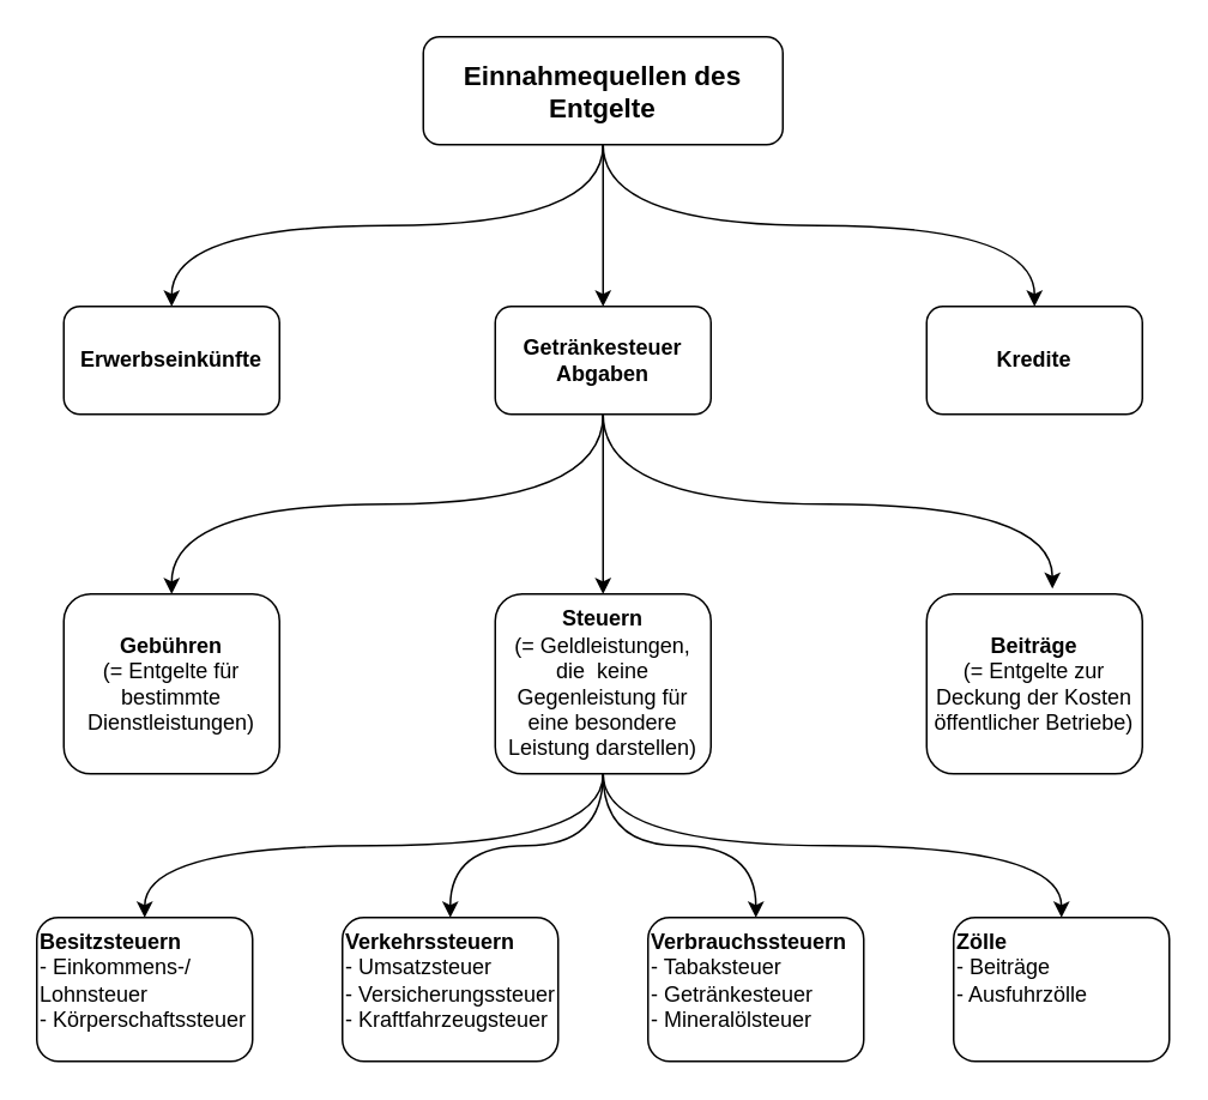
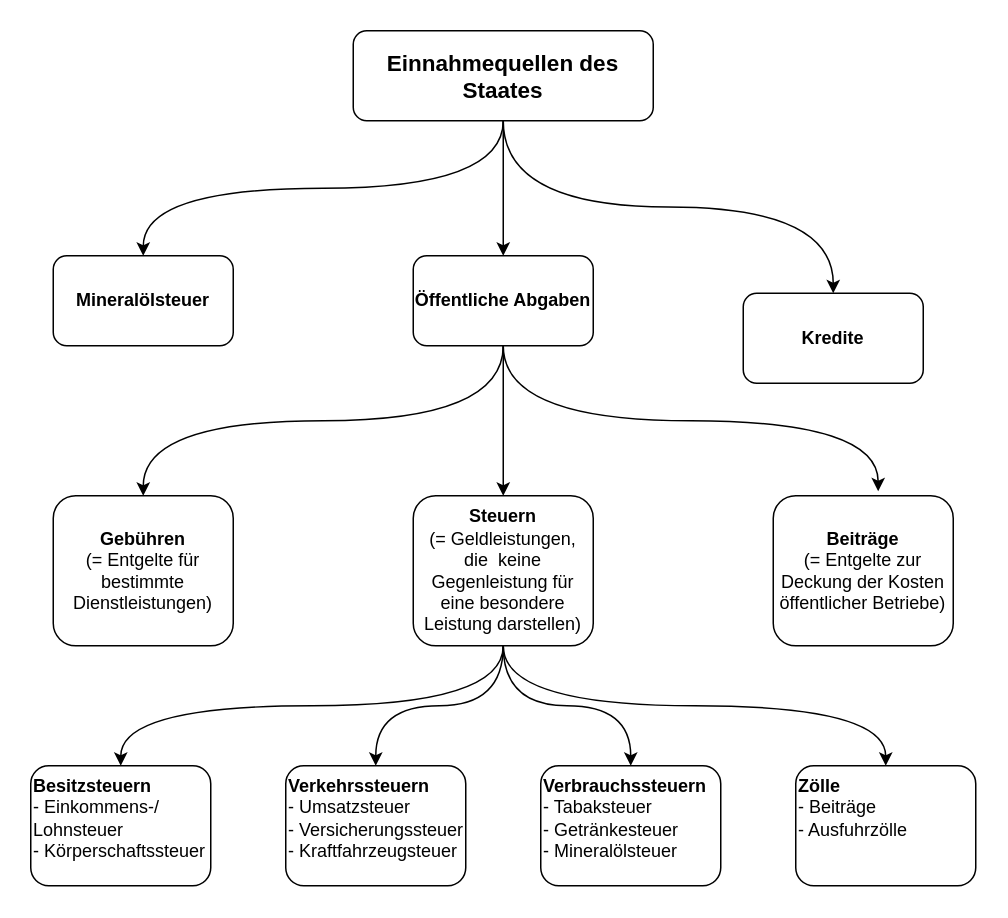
- <mxCell id="5" value="&lt;font style=&quot;font-size: 15px&quot;&gt;&lt;b&gt;Einnahmequellen des Entgelte&lt;/b&gt;&lt;/font&gt;" style="rounded=1;whiteSpace=wrap;html=1;" vertex="1" parent="1"><mxGeometry x="235" y="20" width="200" height="60" as="geometry" /></mxCell>
+ <mxCell id="5" value="&lt;font style=&quot;font-size: 15px&quot;&gt;&lt;b&gt;Einnahmequellen des Staates&lt;/b&gt;&lt;/font&gt;" style="rounded=1;whiteSpace=wrap;html=1;" vertex="1" parent="1"><mxGeometry x="235" y="20" width="200" height="60" as="geometry" /></mxCell>
- <mxCell id="6" value="&lt;b&gt;Erwerbseinkünfte&lt;/b&gt;" style="rounded=1;whiteSpace=wrap;html=1;" vertex="1" parent="1"><mxGeometry x="35" y="170" width="120" height="60" as="geometry" /></mxCell>
+ <mxCell id="6" value="&lt;b&gt;Mineralölsteuer&lt;/b&gt;" style="rounded=1;whiteSpace=wrap;html=1;" vertex="1" parent="1"><mxGeometry x="35" y="170" width="120" height="60" as="geometry" /></mxCell>
- <mxCell id="10" value="&lt;b&gt;Getränkesteuer Abgaben&lt;/b&gt;" style="rounded=1;whiteSpace=wrap;html=1;" vertex="1" parent="1"><mxGeometry x="275" y="170" width="120" height="60" as="geometry" /></mxCell>
+ <mxCell id="10" value="&lt;b&gt;Öffentliche Abgaben&lt;/b&gt;" style="rounded=1;whiteSpace=wrap;html=1;" vertex="1" parent="1"><mxGeometry x="275" y="170" width="120" height="60" as="geometry" /></mxCell>
- <mxCell id="11" value="&lt;b&gt;Kredite&lt;/b&gt;" style="rounded=1;whiteSpace=wrap;html=1;" vertex="1" parent="1"><mxGeometry x="515" y="170" width="120" height="60" as="geometry" /></mxCell>
+ <mxCell id="11" value="&lt;b&gt;Kredite&lt;/b&gt;" style="rounded=1;whiteSpace=wrap;html=1;" vertex="1" parent="1"><mxGeometry x="495" y="195" width="120" height="60" as="geometry" /></mxCell>
